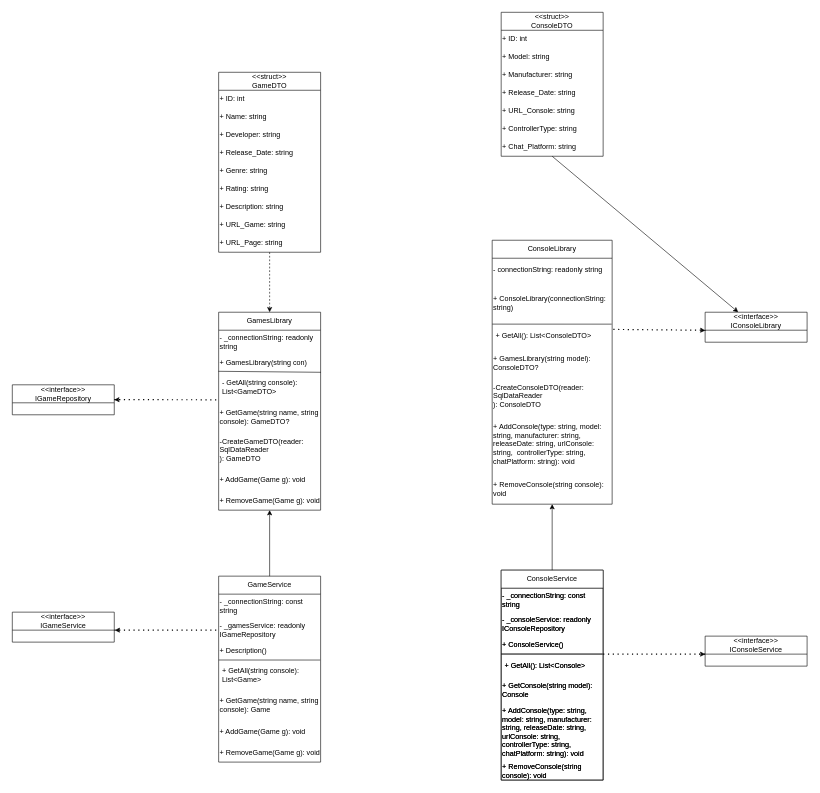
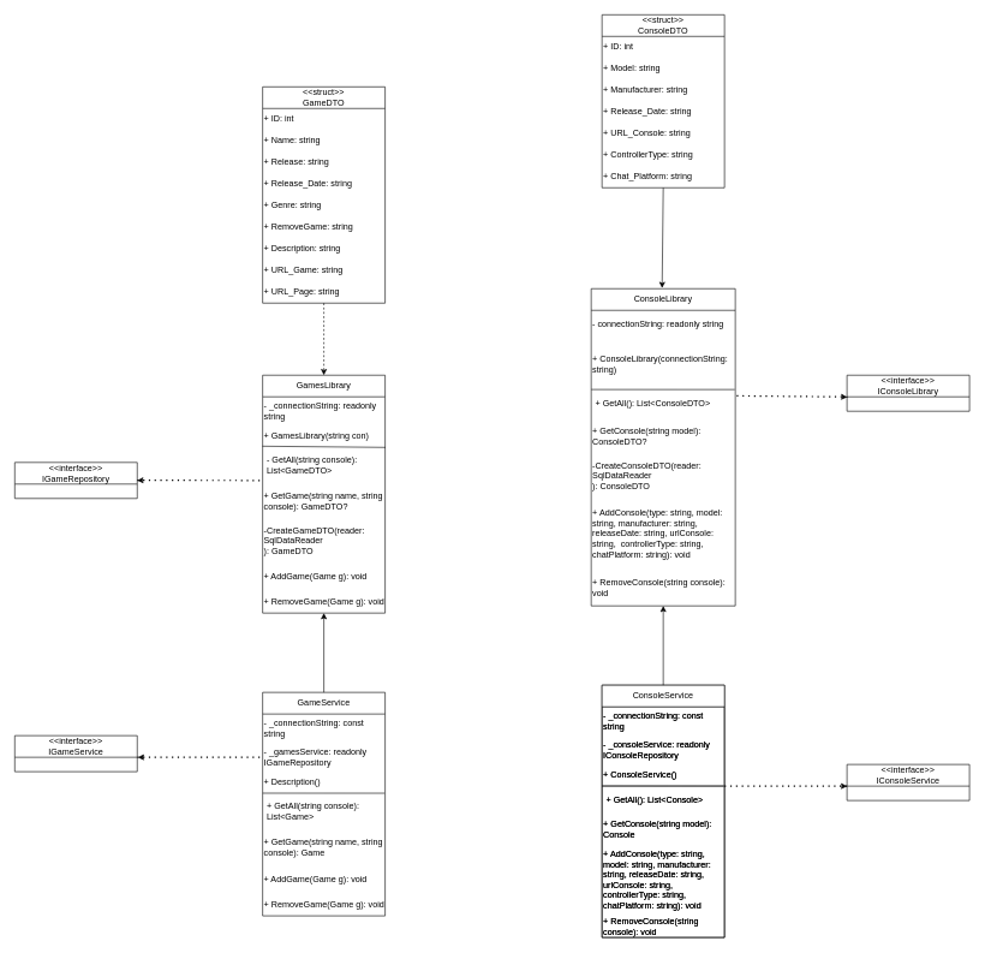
- <mxCell id="31" value="+ Developer: string" style="text;html=1;strokeColor=none;fillColor=none;align=left;verticalAlign=middle;whiteSpace=wrap;rounded=0;" parent="28" vertex="1"><mxGeometry y="90" width="170" height="30" as="geometry" /></mxCell>
+ <mxCell id="31" value="+ Release: string" style="text;html=1;strokeColor=none;fillColor=none;align=left;verticalAlign=middle;whiteSpace=wrap;rounded=0;" parent="28" vertex="1"><mxGeometry y="90" width="170" height="30" as="geometry" /></mxCell>
- <mxCell id="34" value="+ Rating: string" style="text;html=1;strokeColor=none;fillColor=none;align=left;verticalAlign=middle;whiteSpace=wrap;rounded=0;" parent="28" vertex="1"><mxGeometry y="180" width="170" height="30" as="geometry" /></mxCell>
+ <mxCell id="34" value="+ RemoveGame: string" style="text;html=1;strokeColor=none;fillColor=none;align=left;verticalAlign=middle;whiteSpace=wrap;rounded=0;" parent="28" vertex="1"><mxGeometry y="180" width="170" height="30" as="geometry" /></mxCell>
- <mxCell id="47" value="" style="endArrow=classic;html=1;rounded=0;exitX=0.5;exitY=1;exitDx=0;exitDy=0;" parent="1" target="59" edge="1" source="76"><mxGeometry width="50" height="50" relative="1" as="geometry"><mxPoint x="919" y="270" as="sourcePoint" /><mxPoint x="919" y="378" as="targetPoint" /></mxGeometry></mxCell>
+ <mxCell id="47" value="" style="endArrow=classic;html=1;rounded=0;entryX=0.492;entryY=-0.002;entryDx=0;entryDy=0;entryPerimeter=0;exitX=0.5;exitY=1;exitDx=0;exitDy=0;" parent="1" target="60" edge="1" source="76"><mxGeometry width="50" height="50" relative="1" as="geometry"><mxPoint x="919" y="270" as="sourcePoint" /><mxPoint x="919" y="378" as="targetPoint" /></mxGeometry></mxCell>
- <mxCell id="65" value="+ GamesLibrary(string model): ConsoleDTO?" style="text;html=1;strokeColor=none;fillColor=none;align=left;verticalAlign=middle;whiteSpace=wrap;rounded=0;" parent="60" vertex="1"><mxGeometry y="180" width="200" height="50" as="geometry" /></mxCell>
+ <mxCell id="65" value="+ GetConsole(string model): ConsoleDTO?" style="text;html=1;strokeColor=none;fillColor=none;align=left;verticalAlign=middle;whiteSpace=wrap;rounded=0;" parent="60" vertex="1"><mxGeometry y="180" width="200" height="50" as="geometry" /></mxCell>
